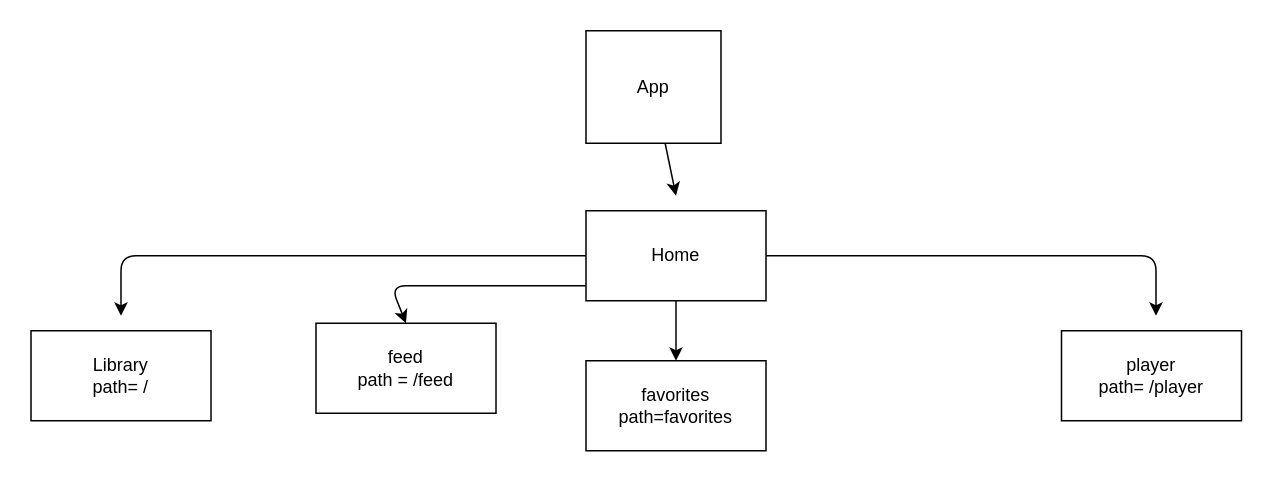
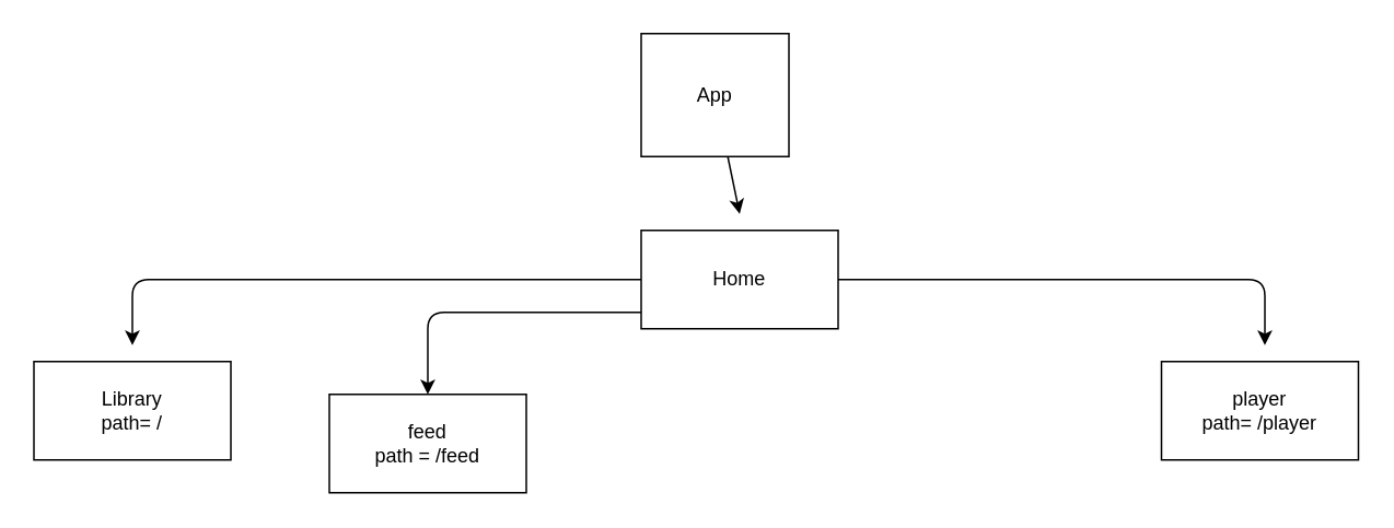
- <mxCell id="5" style="edgeStyle=none;html=1;entryX=0.5;entryY=0;entryDx=0;entryDy=0;" edge="1" parent="1" source="6" target="12"><mxGeometry relative="1" as="geometry" /></mxCell>
- <mxCell id="8" value="feed&lt;br&gt;path = /feed" style="rounded=0;whiteSpace=wrap;html=1;" vertex="1" parent="1"><mxGeometry x="210" y="215" width="120" height="60" as="geometry" /></mxCell>
+ <mxCell id="8" value="feed&lt;br&gt;path = /feed" style="rounded=0;whiteSpace=wrap;html=1;" vertex="1" parent="1"><mxGeometry x="200" y="240" width="120" height="60" as="geometry" /></mxCell>
- <mxCell id="12" value="favorites&lt;br&gt;path=favorites" style="rounded=0;whiteSpace=wrap;html=1;" vertex="1" parent="1"><mxGeometry x="390" y="240" width="120" height="60" as="geometry" /></mxCell>
